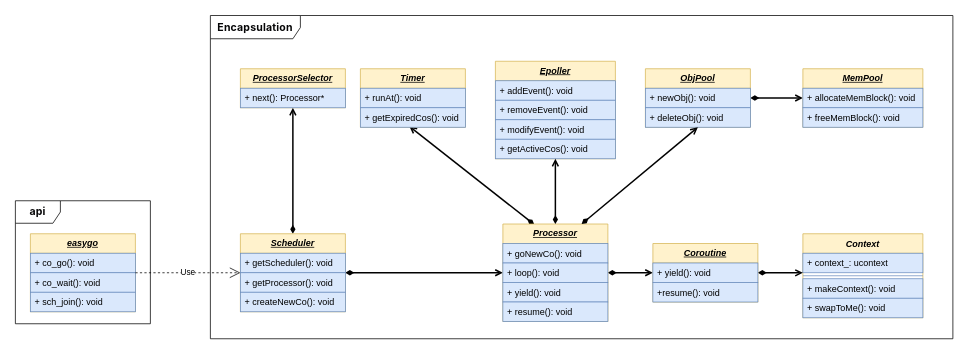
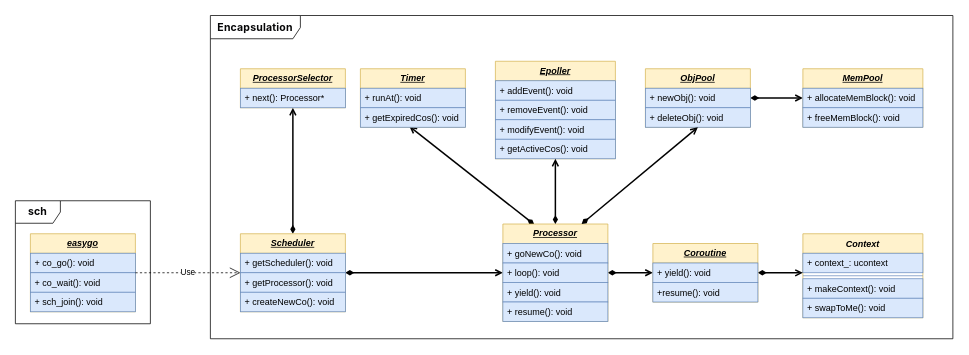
- <mxCell id="50" value="&lt;span style=&quot;color: rgb(6, 6, 7); font-family: -apple-system, BlinkMacSystemFont, &amp;quot;Helvetica Neue&amp;quot;, Helvetica, &amp;quot;Segoe UI&amp;quot;, Arial, Roboto, &amp;quot;PingFang SC&amp;quot;, MIUI, &amp;quot;Hiragino Sans GB&amp;quot;, &amp;quot;Microsoft YaHei&amp;quot;, sans-serif; font-size: 14px; font-weight: 700; letter-spacing: 0.25px; text-align: start; white-space-collapse: preserve; background-color: rgb(255, 255, 255);&quot;&gt;api&lt;/span&gt;" style="shape=umlFrame;whiteSpace=wrap;html=1;pointerEvents=0;" vertex="1" parent="2"><mxGeometry y="247" width="180" height="164" as="geometry" /></mxCell>
+ <mxCell id="50" value="&lt;span style=&quot;color: rgb(6, 6, 7); font-family: -apple-system, BlinkMacSystemFont, &amp;quot;Helvetica Neue&amp;quot;, Helvetica, &amp;quot;Segoe UI&amp;quot;, Arial, Roboto, &amp;quot;PingFang SC&amp;quot;, MIUI, &amp;quot;Hiragino Sans GB&amp;quot;, &amp;quot;Microsoft YaHei&amp;quot;, sans-serif; font-size: 14px; font-weight: 700; letter-spacing: 0.25px; text-align: start; white-space-collapse: preserve; background-color: rgb(255, 255, 255);&quot;&gt;sch&lt;/span&gt;" style="shape=umlFrame;whiteSpace=wrap;html=1;pointerEvents=0;" vertex="1" parent="2"><mxGeometry y="247" width="180" height="164" as="geometry" /></mxCell>
